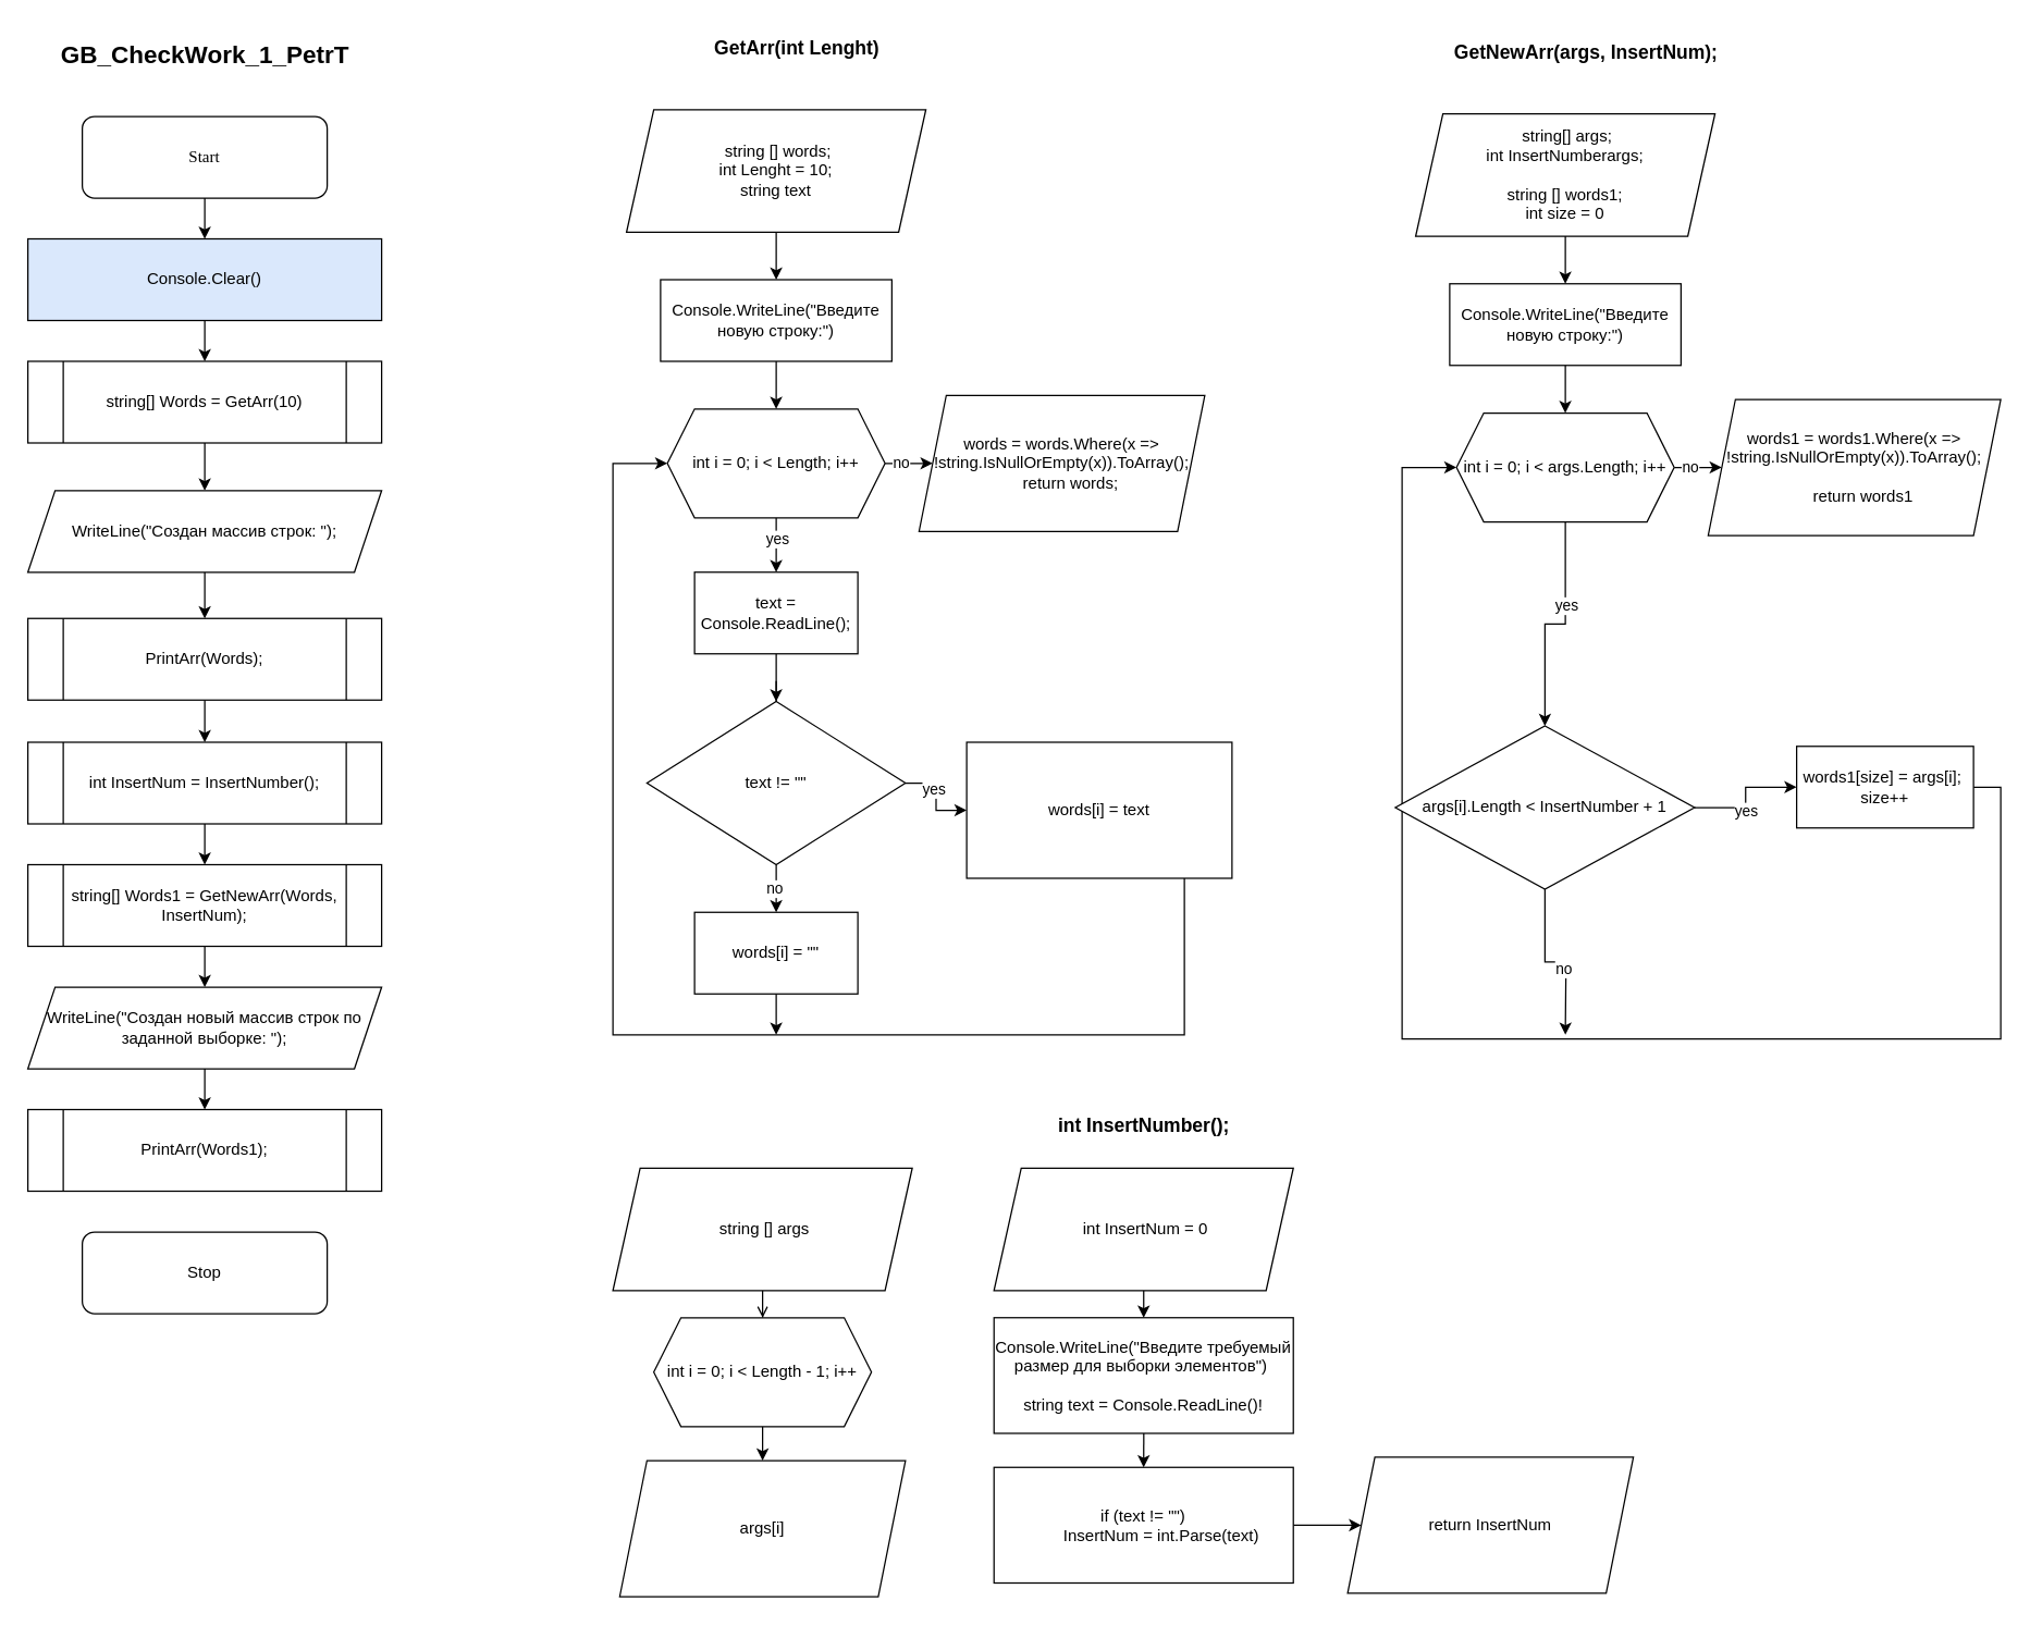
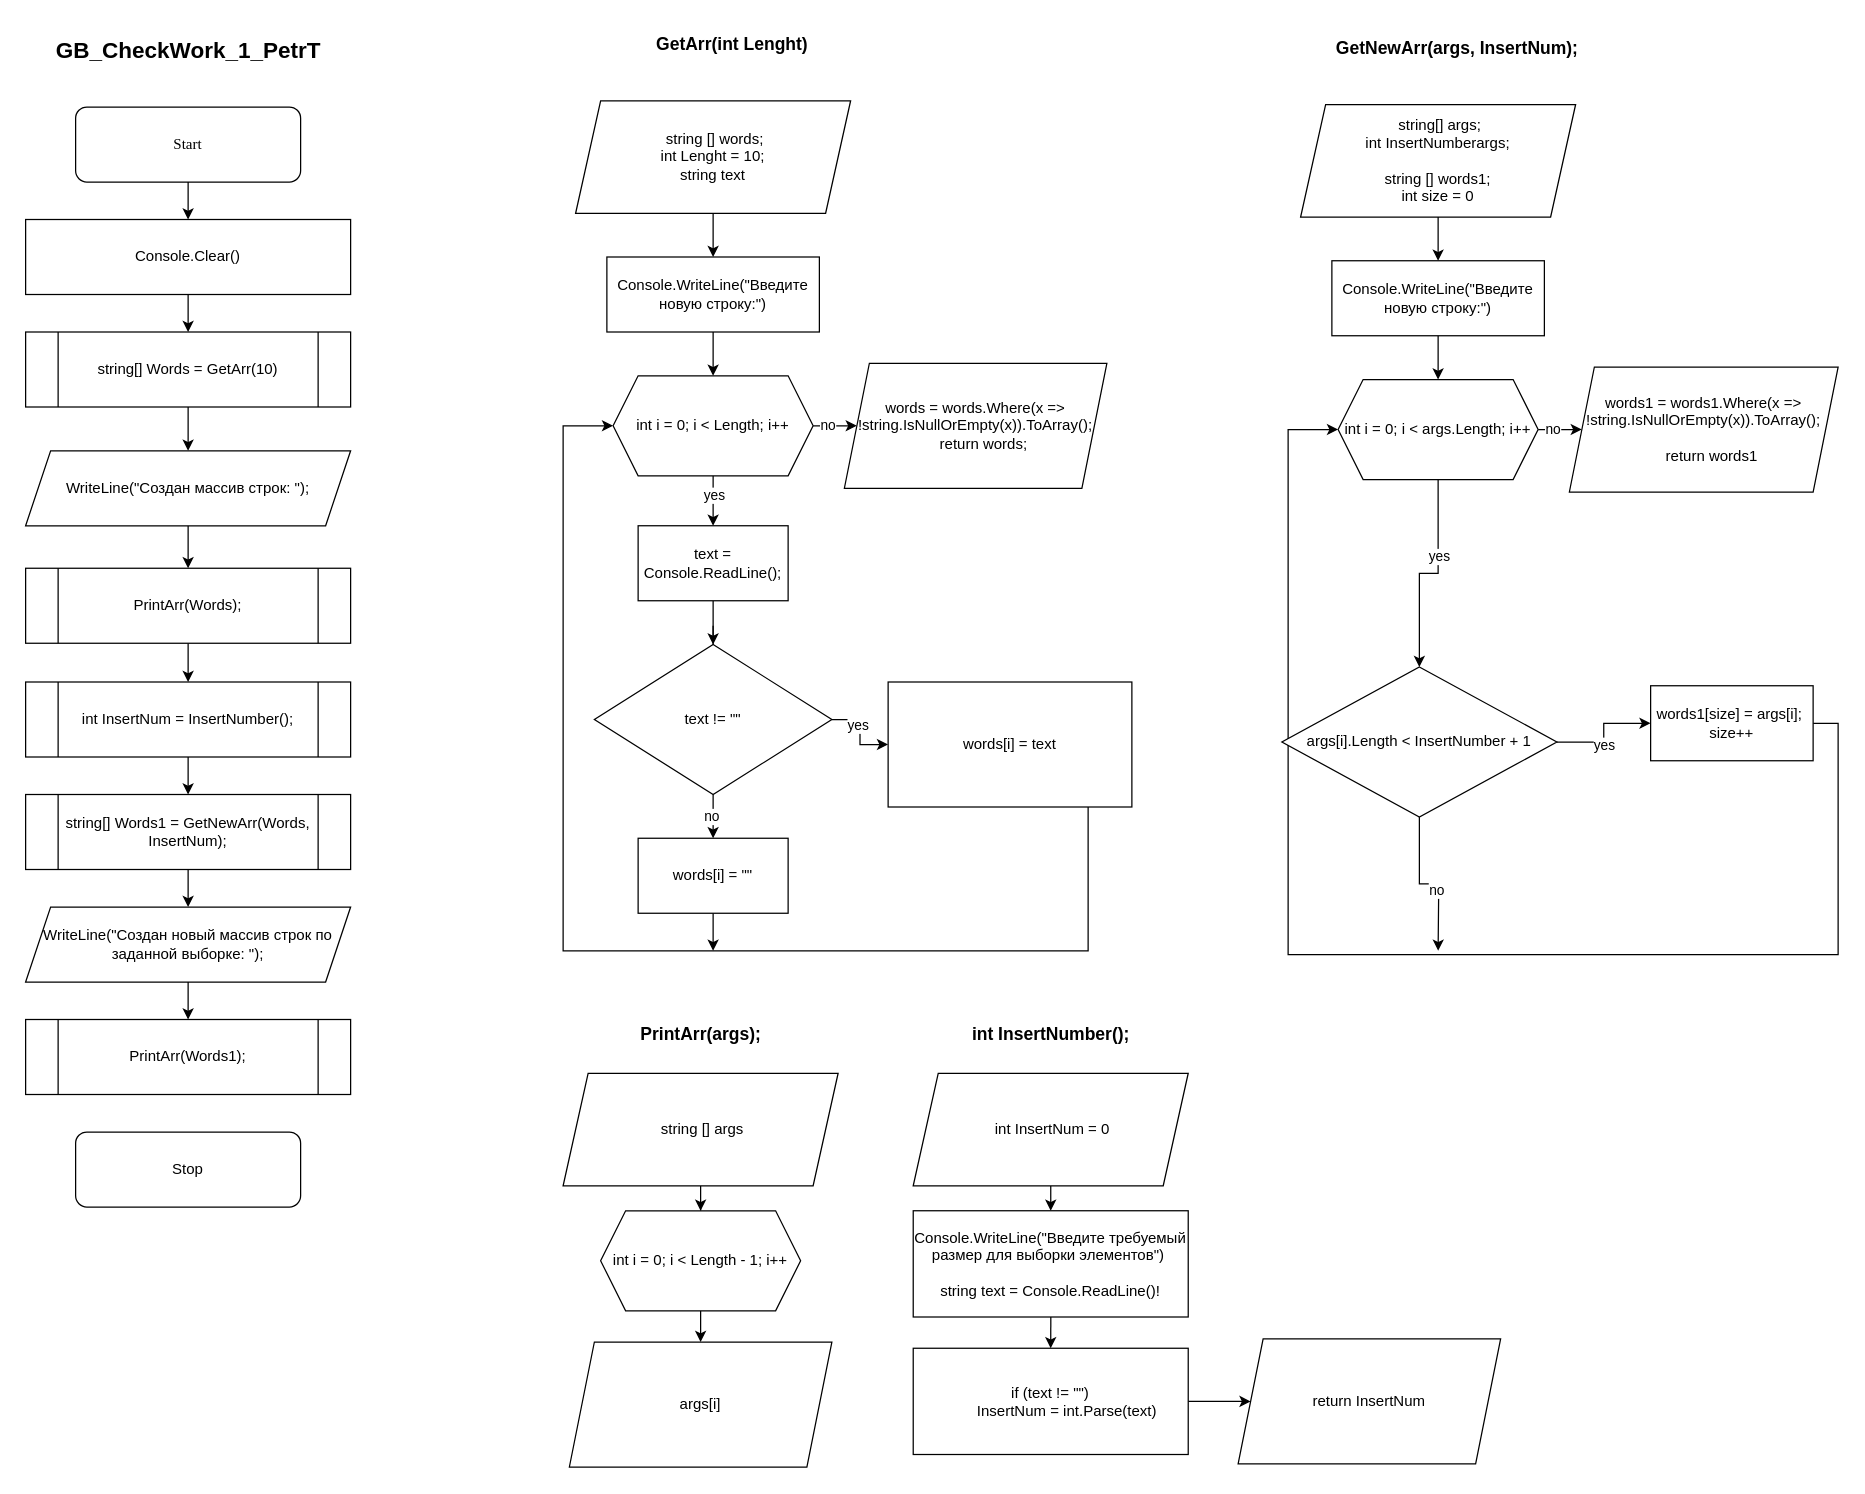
- <mxCell id="20" value="Console.Clear()" style="rounded=0;whiteSpace=wrap;html=1;fillColor=#dae8fc;" parent="1" vertex="1"><mxGeometry x="20" y="175" width="260" height="60" as="geometry" /></mxCell>
+ <mxCell id="20" value="Console.Clear()" style="rounded=0;whiteSpace=wrap;html=1;" parent="1" vertex="1"><mxGeometry x="20" y="175" width="260" height="60" as="geometry" /></mxCell>
+ <mxCell id="45" value="&lt;font style=&quot;font-size: 14px;&quot;&gt;PrintArr(args);&lt;/font&gt;" style="text;html=1;align=center;verticalAlign=middle;resizable=0;points=[];autosize=1;strokeColor=none;fillColor=none;fontStyle=1" vertex="1" parent="1"><mxGeometry x="500" y="812" width="120" height="30" as="geometry" /></mxCell>
- <mxCell id="46" style="edgeStyle=orthogonalEdgeStyle;rounded=0;orthogonalLoop=1;jettySize=auto;html=1;entryX=0.5;entryY=0;entryDx=0;entryDy=0;endArrow=open;" edge="1" parent="1" source="47" target="49"><mxGeometry relative="1" as="geometry"><mxPoint x="560" y="983" as="targetPoint" /></mxGeometry></mxCell>
+ <mxCell id="46" style="edgeStyle=orthogonalEdgeStyle;rounded=0;orthogonalLoop=1;jettySize=auto;html=1;entryX=0.5;entryY=0;entryDx=0;entryDy=0;" edge="1" parent="1" source="47" target="49"><mxGeometry relative="1" as="geometry"><mxPoint x="560" y="983" as="targetPoint" /></mxGeometry></mxCell>
